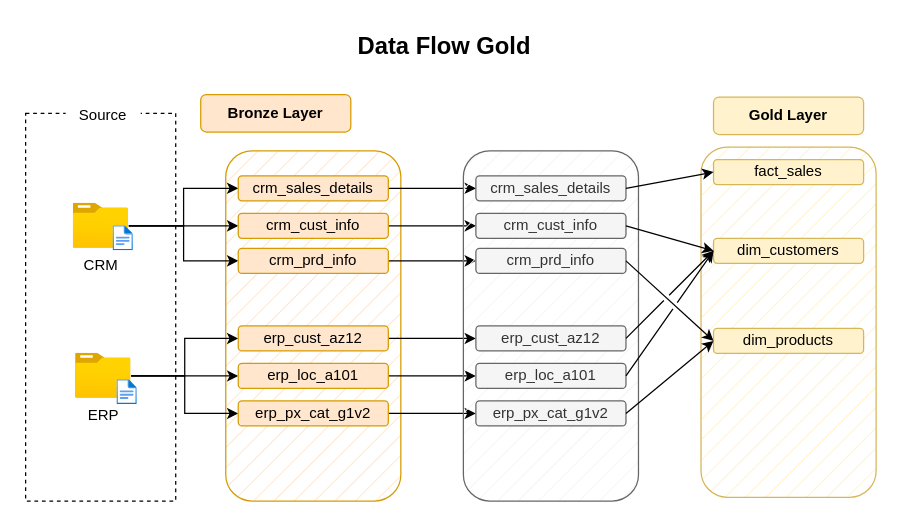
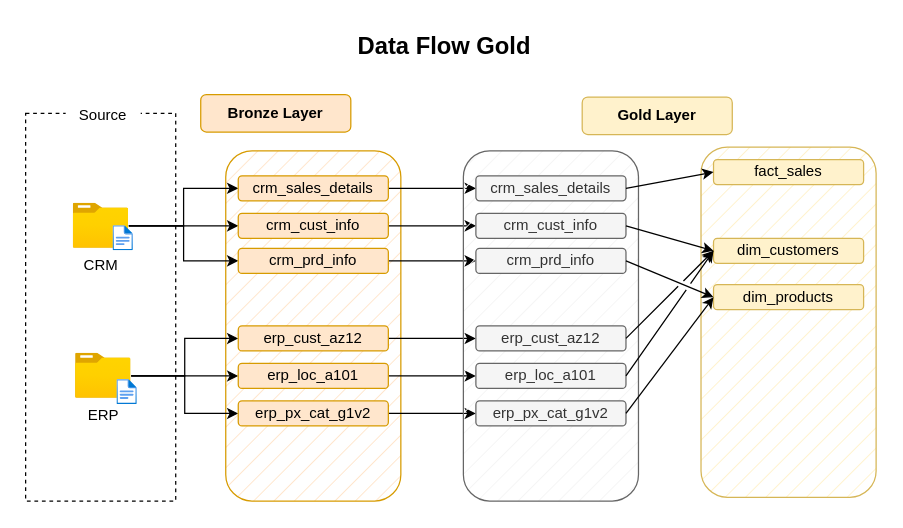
- <mxCell id="35" value="&lt;b&gt;Gold Layer&lt;/b&gt;" style="rounded=1;whiteSpace=wrap;html=1;fillColor=#fff2cc;strokeColor=#d6b656;" vertex="1" parent="1"><mxGeometry x="570" y="77" width="120" height="30" as="geometry" /></mxCell>
+ <mxCell id="35" value="&lt;b&gt;Gold Layer&lt;/b&gt;" style="rounded=1;whiteSpace=wrap;html=1;fillColor=#fff2cc;strokeColor=#d6b656;" vertex="1" parent="1"><mxGeometry x="465" y="77" width="120" height="30" as="geometry" /></mxCell>
- <mxCell id="38" value="&lt;font&gt;dim_products&lt;/font&gt;" style="rounded=1;whiteSpace=wrap;html=1;fillColor=#fff2cc;strokeColor=#d6b656;" vertex="1" parent="1"><mxGeometry x="570" y="262" width="120" height="20" as="geometry" /></mxCell>
+ <mxCell id="38" value="&lt;font&gt;dim_products&lt;/font&gt;" style="rounded=1;whiteSpace=wrap;html=1;fillColor=#fff2cc;strokeColor=#d6b656;" vertex="1" parent="1"><mxGeometry x="570" y="227" width="120" height="20" as="geometry" /></mxCell>
